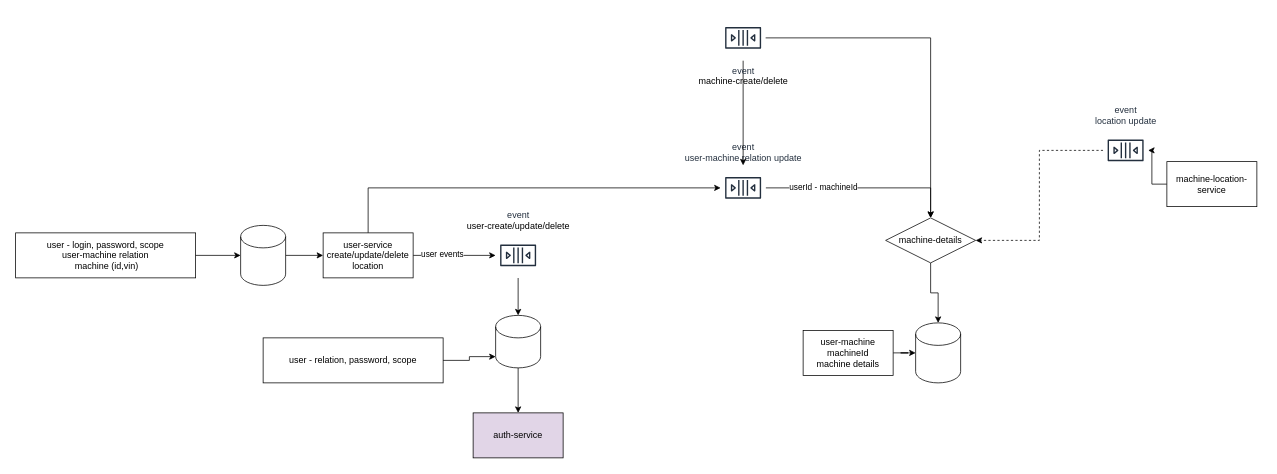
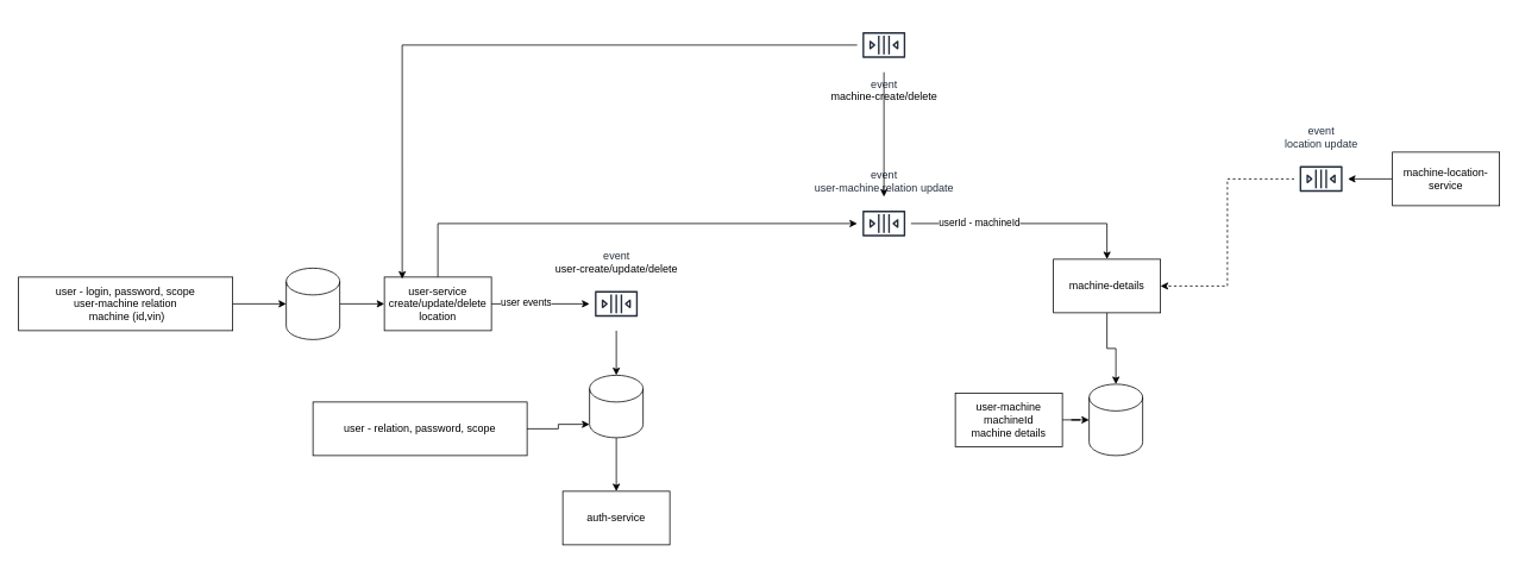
- <mxCell id="24" style="edgeStyle=orthogonalEdgeStyle;rounded=0;orthogonalLoop=1;jettySize=auto;html=1;" edge="1" parent="1" source="23" target="3"><mxGeometry relative="1" as="geometry" /></mxCell>
+ <mxCell id="24" style="edgeStyle=orthogonalEdgeStyle;rounded=0;orthogonalLoop=1;jettySize=auto;html=1;entryX=0.167;entryY=0.033;entryDx=0;entryDy=0;entryPerimeter=0;" edge="1" parent="1" source="23" target="14"><mxGeometry relative="1" as="geometry" /></mxCell>
- <mxCell id="28" value="&lt;div style=&quot;border-color: var(--border-color); caret-color: rgb(35, 47, 62); color: rgb(35, 47, 62); font-family: Helvetica; font-size: 12px; font-style: normal; font-variant-caps: normal; font-weight: 400; letter-spacing: normal; text-align: center; text-indent: 0px; text-transform: none; word-spacing: 0px; -webkit-text-stroke-width: 0px; text-decoration: none;&quot;&gt;event&lt;/div&gt;&lt;div style=&quot;border-color: var(--border-color); caret-color: rgb(35, 47, 62); color: rgb(35, 47, 62); font-family: Helvetica; font-size: 12px; font-style: normal; font-variant-caps: normal; font-weight: 400; letter-spacing: normal; text-align: center; text-indent: 0px; text-transform: none; word-spacing: 0px; -webkit-text-stroke-width: 0px; text-decoration: none;&quot;&gt;location update&lt;/div&gt;" style="sketch=0;outlineConnect=0;fontColor=#232F3E;gradientColor=none;strokeColor=#232F3E;fillColor=#ffffff;dashed=0;verticalLabelPosition=top;verticalAlign=bottom;align=center;html=1;fontSize=12;fontStyle=0;aspect=fixed;shape=mxgraph.aws4.resourceIcon;resIcon=mxgraph.aws4.queue;labelPosition=center;" vertex="1" parent="1"><mxGeometry x="1470" y="170" width="60" height="60" as="geometry" /></mxCell>
+ <mxCell id="28" value="&lt;div style=&quot;border-color: var(--border-color); caret-color: rgb(35, 47, 62); color: rgb(35, 47, 62); font-family: Helvetica; font-size: 12px; font-style: normal; font-variant-caps: normal; font-weight: 400; letter-spacing: normal; text-align: center; text-indent: 0px; text-transform: none; word-spacing: 0px; -webkit-text-stroke-width: 0px; text-decoration: none;&quot;&gt;event&lt;/div&gt;&lt;div style=&quot;border-color: var(--border-color); caret-color: rgb(35, 47, 62); color: rgb(35, 47, 62); font-family: Helvetica; font-size: 12px; font-style: normal; font-variant-caps: normal; font-weight: 400; letter-spacing: normal; text-align: center; text-indent: 0px; text-transform: none; word-spacing: 0px; -webkit-text-stroke-width: 0px; text-decoration: none;&quot;&gt;location update&lt;/div&gt;" style="sketch=0;outlineConnect=0;fontColor=#232F3E;gradientColor=none;strokeColor=#232F3E;fillColor=#ffffff;dashed=0;verticalLabelPosition=top;verticalAlign=bottom;align=center;html=1;fontSize=12;fontStyle=0;aspect=fixed;shape=mxgraph.aws4.resourceIcon;resIcon=mxgraph.aws4.queue;labelPosition=center;" vertex="1" parent="1"><mxGeometry x="1450" y="170" width="60" height="60" as="geometry" /></mxCell>
- <mxCell id="26" value="machine-location-service" style="rounded=0;whiteSpace=wrap;html=1;" vertex="1" parent="1"><mxGeometry x="1555" y="215" width="120" height="60" as="geometry" /></mxCell>
+ <mxCell id="26" value="machine-location-service" style="rounded=0;whiteSpace=wrap;html=1;" vertex="1" parent="1"><mxGeometry x="1560" y="170" width="120" height="60" as="geometry" /></mxCell>
- <mxCell id="3" value="machine-details" style="rhombus;whiteSpace=wrap;html=1;" vertex="1" parent="1"><mxGeometry x="1180" y="290" width="120" height="60" as="geometry" /></mxCell>
+ <mxCell id="3" value="machine-details" style="rounded=0;whiteSpace=wrap;html=1;" vertex="1" parent="1"><mxGeometry x="1180" y="290" width="120" height="60" as="geometry" /></mxCell>
- <mxCell id="4" value="auth-service" style="rounded=0;whiteSpace=wrap;html=1;fillColor=#e1d5e7;" vertex="1" parent="1"><mxGeometry x="630" y="550" width="120" height="60" as="geometry" /></mxCell>
+ <mxCell id="4" value="auth-service" style="rounded=0;whiteSpace=wrap;html=1;" vertex="1" parent="1"><mxGeometry x="630" y="550" width="120" height="60" as="geometry" /></mxCell>
